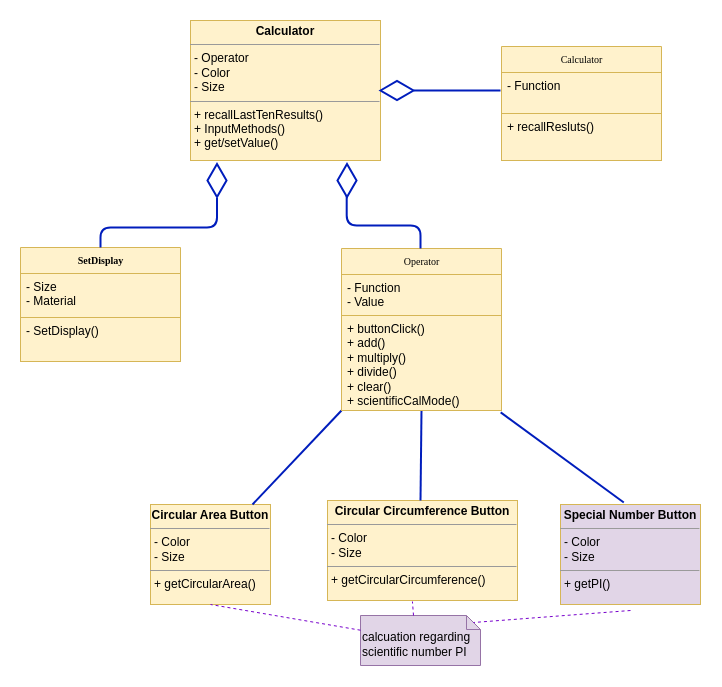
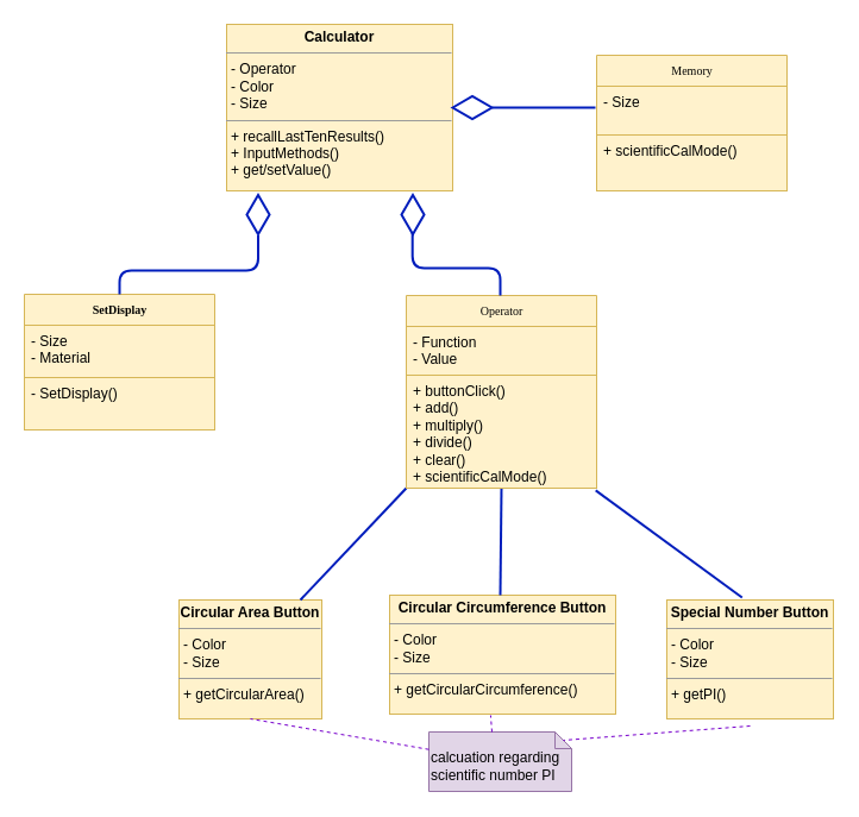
- <mxCell id="19" value="Calculator" style="swimlane;html=1;fontStyle=0;childLayout=stackLayout;horizontal=1;startSize=26;fillColor=#fff2cc;horizontalStack=0;resizeParent=1;resizeLast=0;collapsible=1;marginBottom=0;swimlaneFillColor=#ffffff;rounded=0;shadow=0;comic=0;labelBackgroundColor=none;strokeColor=#d6b656;strokeWidth=1;fontFamily=Verdana;fontSize=10;align=center;" vertex="1" parent="1"><mxGeometry x="501" y="46" width="160" height="114" as="geometry"><mxRectangle x="510" y="68.5" width="70" height="26" as="alternateBounds" /></mxGeometry></mxCell>
+ <mxCell id="19" value="Memory" style="swimlane;html=1;fontStyle=0;childLayout=stackLayout;horizontal=1;startSize=26;fillColor=#fff2cc;horizontalStack=0;resizeParent=1;resizeLast=0;collapsible=1;marginBottom=0;swimlaneFillColor=#ffffff;rounded=0;shadow=0;comic=0;labelBackgroundColor=none;strokeColor=#d6b656;strokeWidth=1;fontFamily=Verdana;fontSize=10;align=center;" vertex="1" parent="1"><mxGeometry x="501" y="46" width="160" height="114" as="geometry"><mxRectangle x="510" y="68.5" width="70" height="26" as="alternateBounds" /></mxGeometry></mxCell>
- <mxCell id="20" value="&lt;div&gt;- Function&lt;br&gt;&lt;/div&gt;" style="text;html=1;strokeColor=#d6b656;fillColor=#fff2cc;align=left;verticalAlign=top;spacingLeft=4;spacingRight=4;whiteSpace=wrap;overflow=hidden;rotatable=0;points=[[0,0.5],[1,0.5]];portConstraint=eastwest;" vertex="1" parent="19"><mxGeometry y="26" width="160" height="44" as="geometry" /></mxCell>
+ <mxCell id="20" value="&lt;div&gt;- Size&lt;br&gt;&lt;/div&gt;" style="text;html=1;strokeColor=#d6b656;fillColor=#fff2cc;align=left;verticalAlign=top;spacingLeft=4;spacingRight=4;whiteSpace=wrap;overflow=hidden;rotatable=0;points=[[0,0.5],[1,0.5]];portConstraint=eastwest;" vertex="1" parent="19"><mxGeometry y="26" width="160" height="44" as="geometry" /></mxCell>
- <mxCell id="22" value="+ recallResluts()" style="text;html=1;strokeColor=#d6b656;fillColor=#fff2cc;align=left;verticalAlign=top;spacingLeft=4;spacingRight=4;whiteSpace=wrap;overflow=hidden;rotatable=0;points=[[0,0.5],[1,0.5]];portConstraint=eastwest;" vertex="1" parent="1"><mxGeometry x="501" y="113" width="160" height="47" as="geometry" /></mxCell>
+ <mxCell id="22" value="+ scientificCalMode()" style="text;html=1;strokeColor=#d6b656;fillColor=#fff2cc;align=left;verticalAlign=top;spacingLeft=4;spacingRight=4;whiteSpace=wrap;overflow=hidden;rotatable=0;points=[[0,0.5],[1,0.5]];portConstraint=eastwest;" vertex="1" parent="1"><mxGeometry x="501" y="113" width="160" height="47" as="geometry" /></mxCell>
- <mxCell id="8" value="&lt;p style=&quot;margin: 0px ; margin-top: 4px ; text-align: center&quot;&gt;&lt;b&gt;Special Number Button&lt;br&gt;&lt;/b&gt;&lt;/p&gt;&lt;hr size=&quot;1&quot;&gt;&lt;p style=&quot;margin: 0px ; margin-left: 4px&quot;&gt;- Color&lt;/p&gt;&lt;p style=&quot;margin: 0px ; margin-left: 4px&quot;&gt;- Size&lt;br&gt;&lt;/p&gt;&lt;hr size=&quot;1&quot;&gt;&lt;p style=&quot;margin: 0px ; margin-left: 4px&quot;&gt;+ getPI()&lt;br&gt;&lt;/p&gt;" style="verticalAlign=top;align=left;overflow=fill;fontSize=12;fontFamily=Helvetica;html=1;rounded=0;shadow=0;comic=0;labelBackgroundColor=none;strokeColor=#d6b656;strokeWidth=1;fillColor=#e1d5e7;" parent="1" vertex="1"><mxGeometry x="560" y="504" width="140" height="100" as="geometry" /></mxCell>
+ <mxCell id="8" value="&lt;p style=&quot;margin: 0px ; margin-top: 4px ; text-align: center&quot;&gt;&lt;b&gt;Special Number Button&lt;br&gt;&lt;/b&gt;&lt;/p&gt;&lt;hr size=&quot;1&quot;&gt;&lt;p style=&quot;margin: 0px ; margin-left: 4px&quot;&gt;- Color&lt;/p&gt;&lt;p style=&quot;margin: 0px ; margin-left: 4px&quot;&gt;- Size&lt;br&gt;&lt;/p&gt;&lt;hr size=&quot;1&quot;&gt;&lt;p style=&quot;margin: 0px ; margin-left: 4px&quot;&gt;+ getPI()&lt;br&gt;&lt;/p&gt;" style="verticalAlign=top;align=left;overflow=fill;fontSize=12;fontFamily=Helvetica;html=1;rounded=0;shadow=0;comic=0;labelBackgroundColor=none;strokeColor=#d6b656;strokeWidth=1;fillColor=#fff2cc;" parent="1" vertex="1"><mxGeometry x="560" y="504" width="140" height="100" as="geometry" /></mxCell>
